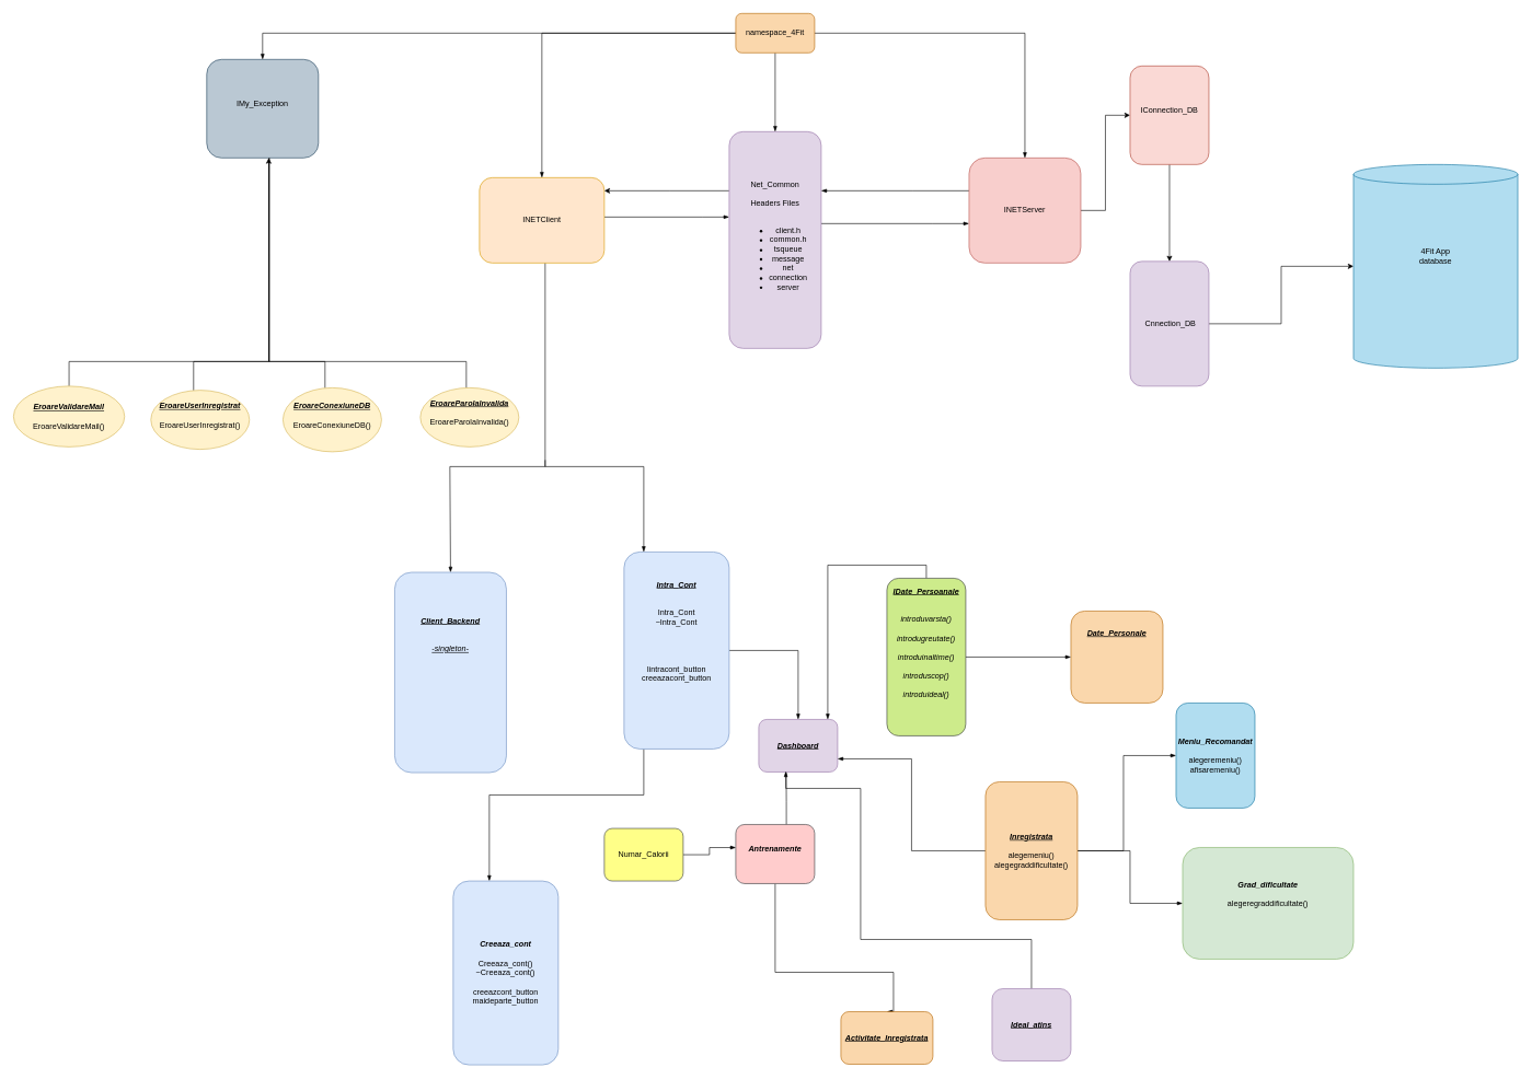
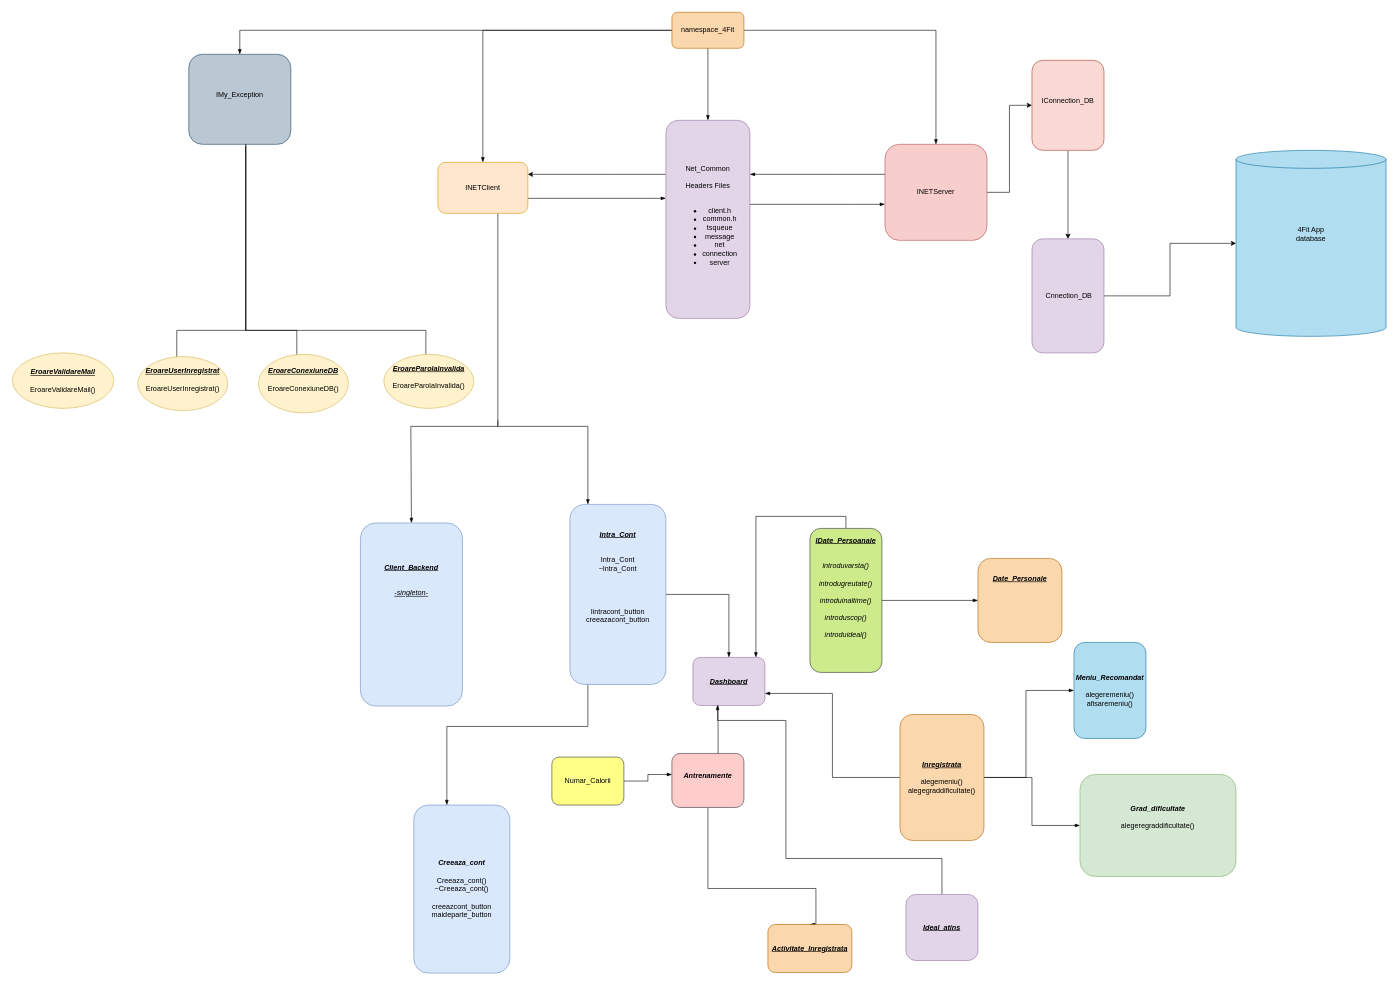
- <mxCell id="4" value="INETClient" style="rounded=1;whiteSpace=wrap;html=1;fillColor=#ffe6cc;strokeColor=#d79b00;" parent="1" vertex="1"><mxGeometry x="729" y="270" width="190" height="130" as="geometry" /></mxCell>
+ <mxCell id="4" value="INETClient" style="rounded=1;whiteSpace=wrap;html=1;fillColor=#ffe6cc;strokeColor=#d79b00;" parent="1" vertex="1"><mxGeometry x="729" y="270" width="150" height="85" as="geometry" /></mxCell>
- <mxCell id="17" style="edgeStyle=orthogonalEdgeStyle;rounded=0;orthogonalLoop=1;jettySize=auto;html=1;entryX=0.555;entryY=1.001;entryDx=0;entryDy=0;entryPerimeter=0;" parent="1" source="18" target="16" edge="1"><mxGeometry relative="1" as="geometry"><mxPoint x="389" y="510" as="targetPoint" /><Array as="points"><mxPoint x="104" y="550" /><mxPoint x="408" y="550" /></Array></mxGeometry></mxCell>
- <mxCell id="51" value="&lt;b&gt;&lt;i&gt;&lt;u&gt;Ideal_atins&lt;/u&gt;&lt;/i&gt;&lt;/b&gt;" style="rounded=1;whiteSpace=wrap;html=1;fillColor=#e1d5e7;strokeColor=#9673a6;" parent="1" vertex="1"><mxGeometry x="1509" y="1505" width="120" height="110" as="geometry" /></mxCell>
+ <mxCell id="51" value="&lt;b&gt;&lt;i&gt;&lt;u&gt;Ideal_atins&lt;/u&gt;&lt;/i&gt;&lt;/b&gt;" style="rounded=1;whiteSpace=wrap;html=1;fillColor=#e1d5e7;strokeColor=#9673a6;" parent="1" vertex="1"><mxGeometry x="1509" y="1490" width="120" height="110" as="geometry" /></mxCell>
